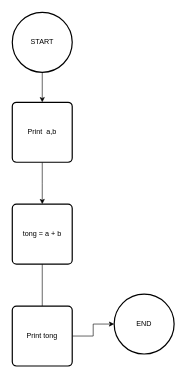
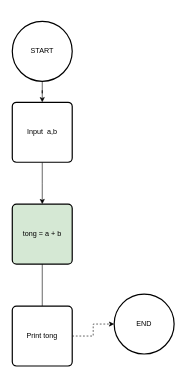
- <mxCell id="3" value="START" style="strokeWidth=2;html=1;shape=mxgraph.flowchart.start_2;whiteSpace=wrap;" vertex="1" parent="1"><mxGeometry x="20" y="20" width="100" height="100" as="geometry" /></mxCell>
+ <mxCell id="3" value="START" style="strokeWidth=2;html=1;shape=mxgraph.flowchart.start_2;whiteSpace=wrap;" vertex="1" parent="1"><mxGeometry x="20" y="35" width="100" height="100" as="geometry" /></mxCell>
- <mxCell id="5" value="Print&amp;nbsp; a,b" style="rounded=1;whiteSpace=wrap;html=1;absoluteArcSize=1;arcSize=14;strokeWidth=2;" vertex="1" parent="1"><mxGeometry x="20" y="170" width="100" height="100" as="geometry" /></mxCell>
+ <mxCell id="5" value="Input&amp;nbsp; a,b" style="rounded=1;whiteSpace=wrap;html=1;absoluteArcSize=1;arcSize=14;strokeWidth=2;" vertex="1" parent="1"><mxGeometry x="20" y="170" width="100" height="100" as="geometry" /></mxCell>
- <mxCell id="7" value="tong = a + b" style="rounded=1;whiteSpace=wrap;html=1;absoluteArcSize=1;arcSize=14;strokeWidth=2;" vertex="1" parent="1"><mxGeometry x="20" y="340" width="100" height="100" as="geometry" /></mxCell>
+ <mxCell id="7" value="tong = a + b" style="rounded=1;whiteSpace=wrap;html=1;absoluteArcSize=1;arcSize=14;strokeWidth=2;fillColor=#d5e8d4;" vertex="1" parent="1"><mxGeometry x="20" y="340" width="100" height="100" as="geometry" /></mxCell>
- <mxCell id="8" style="edgeStyle=orthogonalEdgeStyle;rounded=0;orthogonalLoop=1;jettySize=auto;html=1;" edge="1" parent="1" source="9" target="10"><mxGeometry relative="1" as="geometry"><mxPoint x="240" y="560" as="targetPoint" /></mxGeometry></mxCell>
+ <mxCell id="8" style="edgeStyle=orthogonalEdgeStyle;rounded=0;orthogonalLoop=1;jettySize=auto;html=1;dashed=1;" edge="1" parent="1" source="9" target="10"><mxGeometry relative="1" as="geometry"><mxPoint x="240" y="560" as="targetPoint" /></mxGeometry></mxCell>
